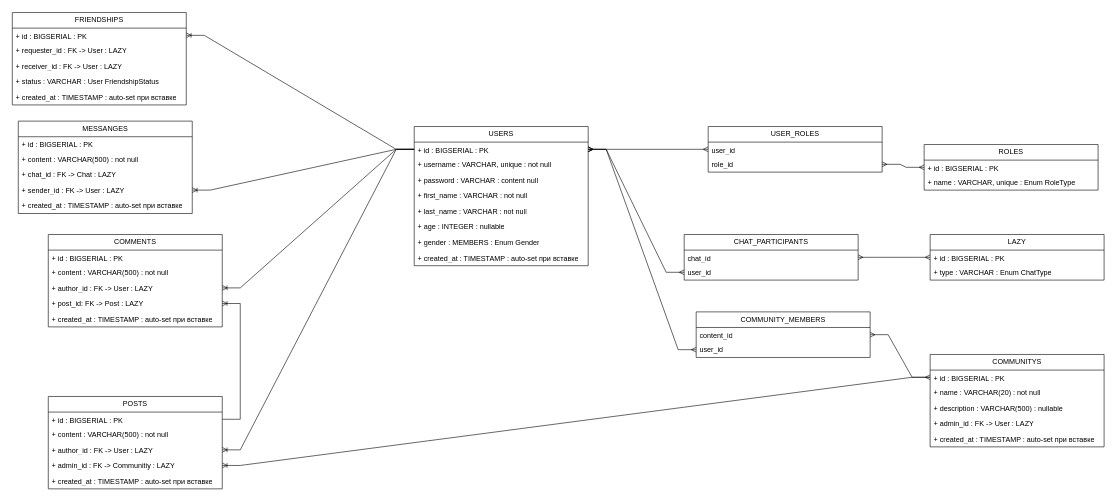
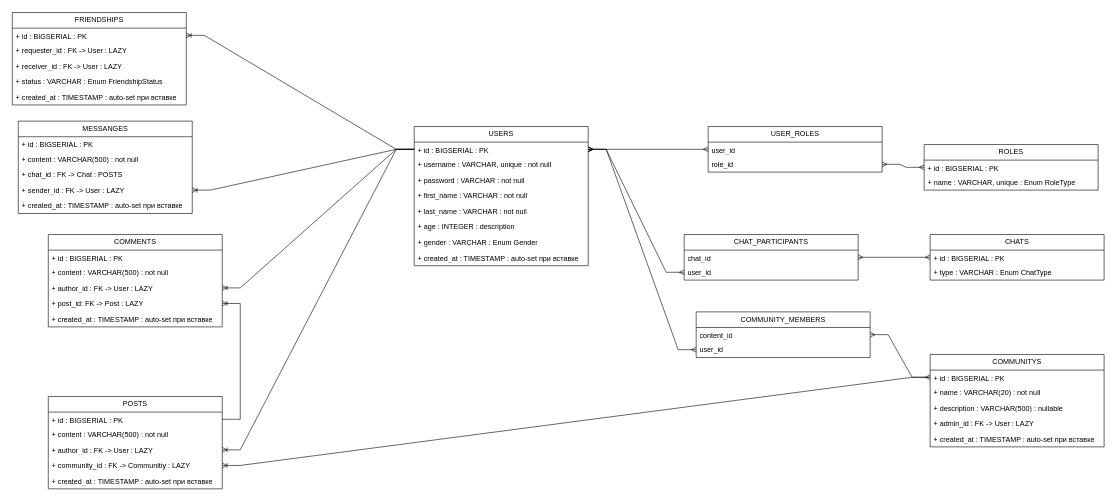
- <mxCell id="64" value="+ status : VARCHAR : User FriendshipStatus" style="text;strokeColor=none;fillColor=none;align=left;verticalAlign=top;spacingLeft=4;spacingRight=4;overflow=hidden;rotatable=0;points=[[0,0.5],[1,0.5]];portConstraint=eastwest;whiteSpace=wrap;html=1;" parent="60" vertex="1"><mxGeometry y="102" width="290" height="26" as="geometry" /></mxCell>
+ <mxCell id="64" value="+ status : VARCHAR : Enum FriendshipStatus" style="text;strokeColor=none;fillColor=none;align=left;verticalAlign=top;spacingLeft=4;spacingRight=4;overflow=hidden;rotatable=0;points=[[0,0.5],[1,0.5]];portConstraint=eastwest;whiteSpace=wrap;html=1;" parent="60" vertex="1"><mxGeometry y="102" width="290" height="26" as="geometry" /></mxCell>
- <mxCell id="37" value="+ chat_id : FK -&amp;gt; Chat : LAZY" style="text;strokeColor=none;fillColor=none;align=left;verticalAlign=top;spacingLeft=4;spacingRight=4;overflow=hidden;rotatable=0;points=[[0,0.5],[1,0.5]];portConstraint=eastwest;whiteSpace=wrap;html=1;" parent="34" vertex="1"><mxGeometry y="76" width="290" height="26" as="geometry" /></mxCell>
+ <mxCell id="37" value="+ chat_id : FK -&amp;gt; Chat : POSTS" style="text;strokeColor=none;fillColor=none;align=left;verticalAlign=top;spacingLeft=4;spacingRight=4;overflow=hidden;rotatable=0;points=[[0,0.5],[1,0.5]];portConstraint=eastwest;whiteSpace=wrap;html=1;" parent="34" vertex="1"><mxGeometry y="76" width="290" height="26" as="geometry" /></mxCell>
- <mxCell id="5" value="+ password : VARCHAR : content null" style="text;strokeColor=none;fillColor=none;align=left;verticalAlign=top;spacingLeft=4;spacingRight=4;overflow=hidden;rotatable=0;points=[[0,0.5],[1,0.5]];portConstraint=eastwest;whiteSpace=wrap;html=1;" parent="2" vertex="1"><mxGeometry y="76" width="290" height="26" as="geometry" /></mxCell>
+ <mxCell id="5" value="+ password : VARCHAR : not null" style="text;strokeColor=none;fillColor=none;align=left;verticalAlign=top;spacingLeft=4;spacingRight=4;overflow=hidden;rotatable=0;points=[[0,0.5],[1,0.5]];portConstraint=eastwest;whiteSpace=wrap;html=1;" parent="2" vertex="1"><mxGeometry y="76" width="290" height="26" as="geometry" /></mxCell>
- <mxCell id="8" value="+ age : INTEGER : nullable" style="text;strokeColor=none;fillColor=none;align=left;verticalAlign=top;spacingLeft=4;spacingRight=4;overflow=hidden;rotatable=0;points=[[0,0.5],[1,0.5]];portConstraint=eastwest;whiteSpace=wrap;html=1;" parent="2" vertex="1"><mxGeometry y="154" width="290" height="26" as="geometry" /></mxCell>
+ <mxCell id="8" value="+ age : INTEGER : description" style="text;strokeColor=none;fillColor=none;align=left;verticalAlign=top;spacingLeft=4;spacingRight=4;overflow=hidden;rotatable=0;points=[[0,0.5],[1,0.5]];portConstraint=eastwest;whiteSpace=wrap;html=1;" parent="2" vertex="1"><mxGeometry y="154" width="290" height="26" as="geometry" /></mxCell>
- <mxCell id="41" value="LAZY" style="swimlane;fontStyle=0;childLayout=stackLayout;horizontal=1;startSize=26;fillColor=none;horizontalStack=0;resizeParent=1;resizeParentMax=0;resizeLast=0;collapsible=1;marginBottom=0;whiteSpace=wrap;html=1;" parent="1" vertex="1"><mxGeometry x="1550" y="390" width="290" height="76" as="geometry" /></mxCell>
+ <mxCell id="41" value="CHATS" style="swimlane;fontStyle=0;childLayout=stackLayout;horizontal=1;startSize=26;fillColor=none;horizontalStack=0;resizeParent=1;resizeParentMax=0;resizeLast=0;collapsible=1;marginBottom=0;whiteSpace=wrap;html=1;" parent="1" vertex="1"><mxGeometry x="1550" y="390" width="290" height="76" as="geometry" /></mxCell>
- <mxCell id="9" value="+ gender : MEMBERS : Enum Gender" style="text;strokeColor=none;fillColor=none;align=left;verticalAlign=top;spacingLeft=4;spacingRight=4;overflow=hidden;rotatable=0;points=[[0,0.5],[1,0.5]];portConstraint=eastwest;whiteSpace=wrap;html=1;" parent="2" vertex="1"><mxGeometry y="180" width="290" height="26" as="geometry" /></mxCell>
+ <mxCell id="9" value="+ gender : VARCHAR : Enum Gender" style="text;strokeColor=none;fillColor=none;align=left;verticalAlign=top;spacingLeft=4;spacingRight=4;overflow=hidden;rotatable=0;points=[[0,0.5],[1,0.5]];portConstraint=eastwest;whiteSpace=wrap;html=1;" parent="2" vertex="1"><mxGeometry y="180" width="290" height="26" as="geometry" /></mxCell>
- <mxCell id="23" value="+ admin_id : FK -&amp;gt; Communitiy : LAZY" style="text;strokeColor=none;fillColor=none;align=left;verticalAlign=top;spacingLeft=4;spacingRight=4;overflow=hidden;rotatable=0;points=[[0,0.5],[1,0.5]];portConstraint=eastwest;whiteSpace=wrap;html=1;" parent="19" vertex="1"><mxGeometry y="102" width="290" height="26" as="geometry" /></mxCell>
+ <mxCell id="23" value="+ community_id : FK -&amp;gt; Communitiy : LAZY" style="text;strokeColor=none;fillColor=none;align=left;verticalAlign=top;spacingLeft=4;spacingRight=4;overflow=hidden;rotatable=0;points=[[0,0.5],[1,0.5]];portConstraint=eastwest;whiteSpace=wrap;html=1;" parent="19" vertex="1"><mxGeometry y="102" width="290" height="26" as="geometry" /></mxCell>
